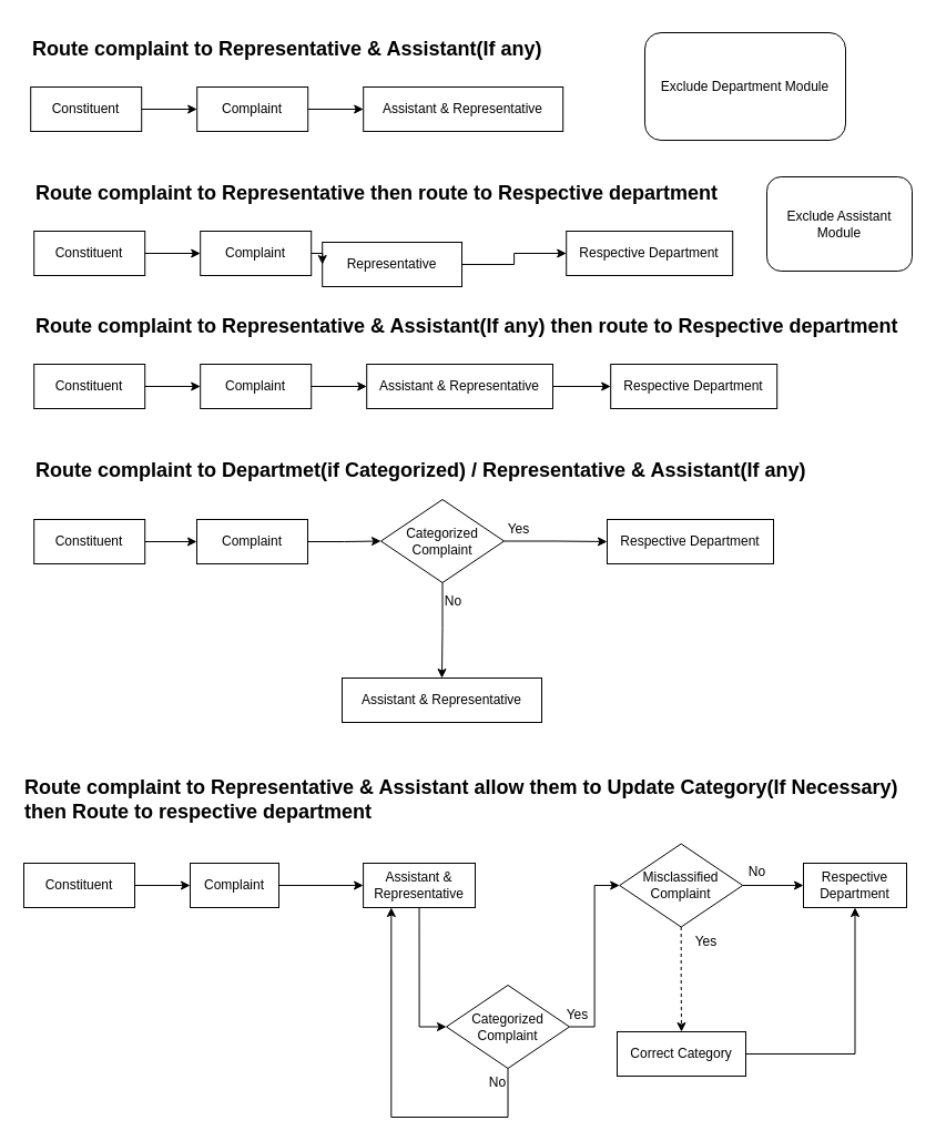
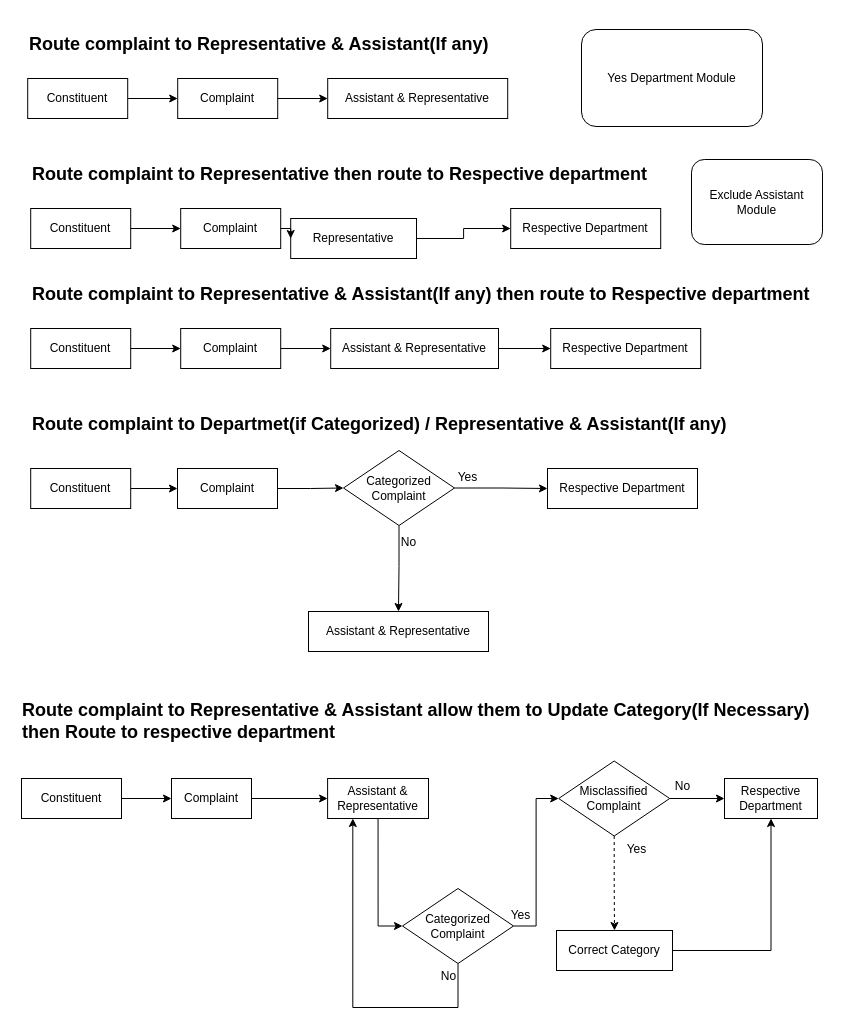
- <mxCell id="51" value="Exclude Department Module" style="rounded=1;whiteSpace=wrap;html=1;fillColor=none;" parent="1" vertex="1"><mxGeometry x="581" y="29" width="181" height="97" as="geometry" /></mxCell>
+ <mxCell id="51" value="Yes Department Module" style="rounded=1;whiteSpace=wrap;html=1;fillColor=none;" parent="1" vertex="1"><mxGeometry x="581" y="29" width="181" height="97" as="geometry" /></mxCell>
